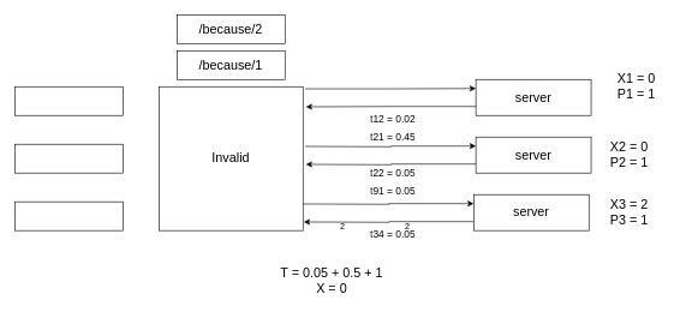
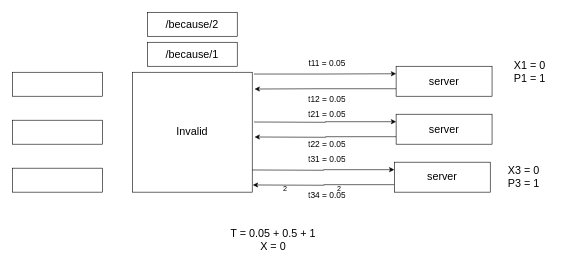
+ <mxCell id="18" value="&lt;font style=&quot;font-size: 14px&quot;&gt;t11 = 0.05&lt;/font&gt;" style="text;html=1;strokeColor=none;fillColor=none;align=center;verticalAlign=middle;whiteSpace=wrap;overflow=hidden;" parent="1" vertex="1"><mxGeometry x="500" y="90" width="90" height="30" as="geometry" /></mxCell>
- <mxCell id="19" value="&lt;font style=&quot;font-size: 14px&quot;&gt;t12 = 0.02&lt;/font&gt;" style="text;html=1;strokeColor=none;fillColor=none;align=center;verticalAlign=middle;whiteSpace=wrap;overflow=hidden;" parent="1" vertex="1"><mxGeometry x="500" y="150" width="90" height="30" as="geometry" /></mxCell>
+ <mxCell id="19" value="&lt;font style=&quot;font-size: 14px&quot;&gt;t12 = 0.05&lt;/font&gt;" style="text;html=1;strokeColor=none;fillColor=none;align=center;verticalAlign=middle;whiteSpace=wrap;overflow=hidden;" parent="1" vertex="1"><mxGeometry x="500" y="150" width="90" height="30" as="geometry" /></mxCell>
- <mxCell id="20" value="&lt;font style=&quot;font-size: 14px&quot;&gt;t21 = 0.45&lt;/font&gt;" style="text;html=1;strokeColor=none;fillColor=none;align=center;verticalAlign=middle;whiteSpace=wrap;overflow=hidden;" parent="1" vertex="1"><mxGeometry x="500" y="175" width="90" height="30" as="geometry" /></mxCell>
+ <mxCell id="20" value="&lt;font style=&quot;font-size: 14px&quot;&gt;t21 = 0.05&lt;/font&gt;" style="text;html=1;strokeColor=none;fillColor=none;align=center;verticalAlign=middle;whiteSpace=wrap;overflow=hidden;" parent="1" vertex="1"><mxGeometry x="500" y="175" width="90" height="30" as="geometry" /></mxCell>
- <mxCell id="25" value="&lt;font style=&quot;font-size: 18px&quot;&gt;X2 = 0&lt;br&gt;P2 = 1&lt;/font&gt;" style="text;html=1;strokeColor=none;fillColor=none;align=center;verticalAlign=middle;whiteSpace=wrap;overflow=hidden;" parent="1" vertex="1"><mxGeometry x="826" y="190" width="94" height="50" as="geometry" /></mxCell>
- <mxCell id="22" value="&lt;font style=&quot;font-size: 14px&quot;&gt;t91 = 0.05&lt;/font&gt;" style="text;html=1;strokeColor=none;fillColor=none;align=center;verticalAlign=middle;whiteSpace=wrap;overflow=hidden;" parent="1" vertex="1"><mxGeometry x="500" y="250" width="90" height="30" as="geometry" /></mxCell>
+ <mxCell id="22" value="&lt;font style=&quot;font-size: 14px&quot;&gt;t31 = 0.05&lt;/font&gt;" style="text;html=1;strokeColor=none;fillColor=none;align=center;verticalAlign=middle;whiteSpace=wrap;overflow=hidden;" parent="1" vertex="1"><mxGeometry x="500" y="250" width="90" height="30" as="geometry" /></mxCell>
- <mxCell id="26" value="&lt;font style=&quot;font-size: 18px&quot;&gt;X3 = 2&lt;br&gt;P3 = 1&lt;/font&gt;" style="text;html=1;strokeColor=none;fillColor=none;align=center;verticalAlign=middle;whiteSpace=wrap;overflow=hidden;" parent="1" vertex="1"><mxGeometry x="826" y="270" width="94" height="50" as="geometry" /></mxCell>
+ <mxCell id="26" value="&lt;font style=&quot;font-size: 18px&quot;&gt;X3 = 0&lt;br&gt;P3 = 1&lt;/font&gt;" style="text;html=1;strokeColor=none;fillColor=none;align=center;verticalAlign=middle;whiteSpace=wrap;overflow=hidden;" parent="1" vertex="1"><mxGeometry x="826" y="270" width="94" height="50" as="geometry" /></mxCell>
- <mxCell id="9" value="&lt;font style=&quot;font-size: 18px&quot;&gt;T = 0.05 + 0.5 + 1&lt;br&gt;X = 0&lt;br&gt;&lt;/font&gt;" style="text;html=1;strokeColor=none;fillColor=none;align=center;verticalAlign=middle;whiteSpace=wrap;overflow=hidden;" parent="1" vertex="1"><mxGeometry x="20" y="360" width="880" height="60" as="geometry" /></mxCell>
+ <mxCell id="9" value="&lt;font style=&quot;font-size: 18px&quot;&gt;T = 0.05 + 0.5 + 1&lt;br&gt;X = 0&lt;br&gt;&lt;/font&gt;" style="text;html=1;strokeColor=none;fillColor=none;align=center;verticalAlign=middle;whiteSpace=wrap;overflow=hidden;" parent="1" vertex="1"><mxGeometry x="15" y="370" width="880" height="60" as="geometry" /></mxCell>
